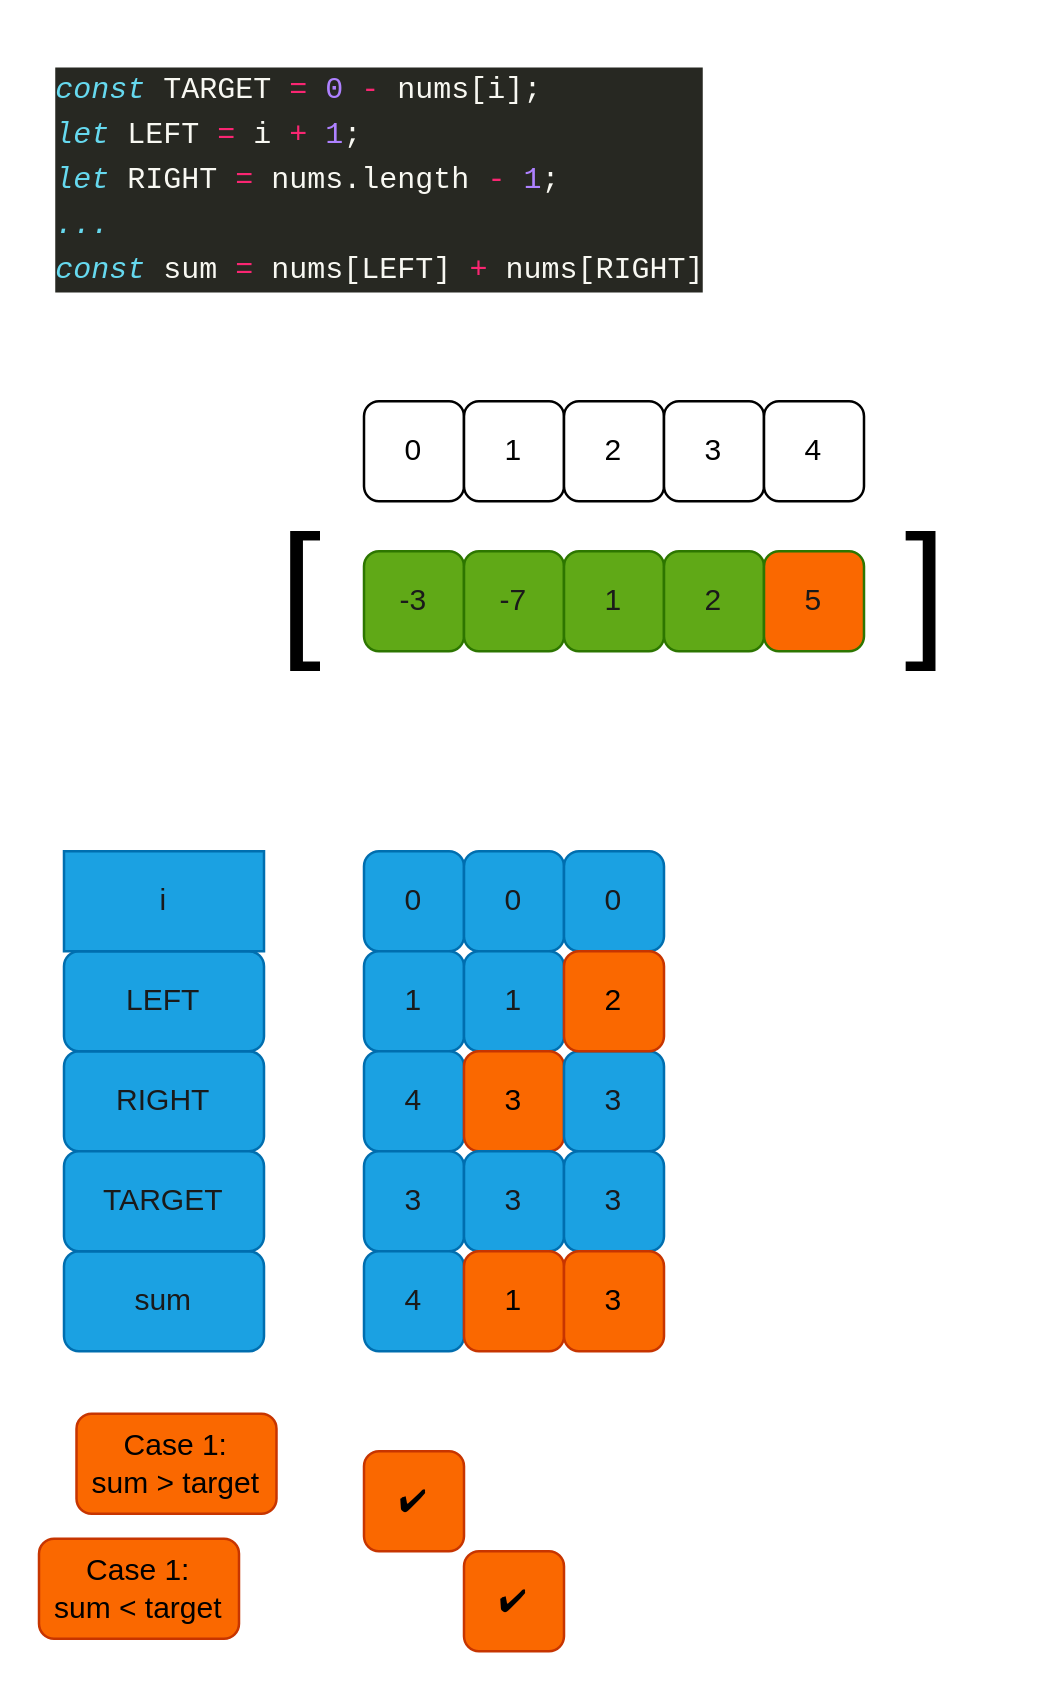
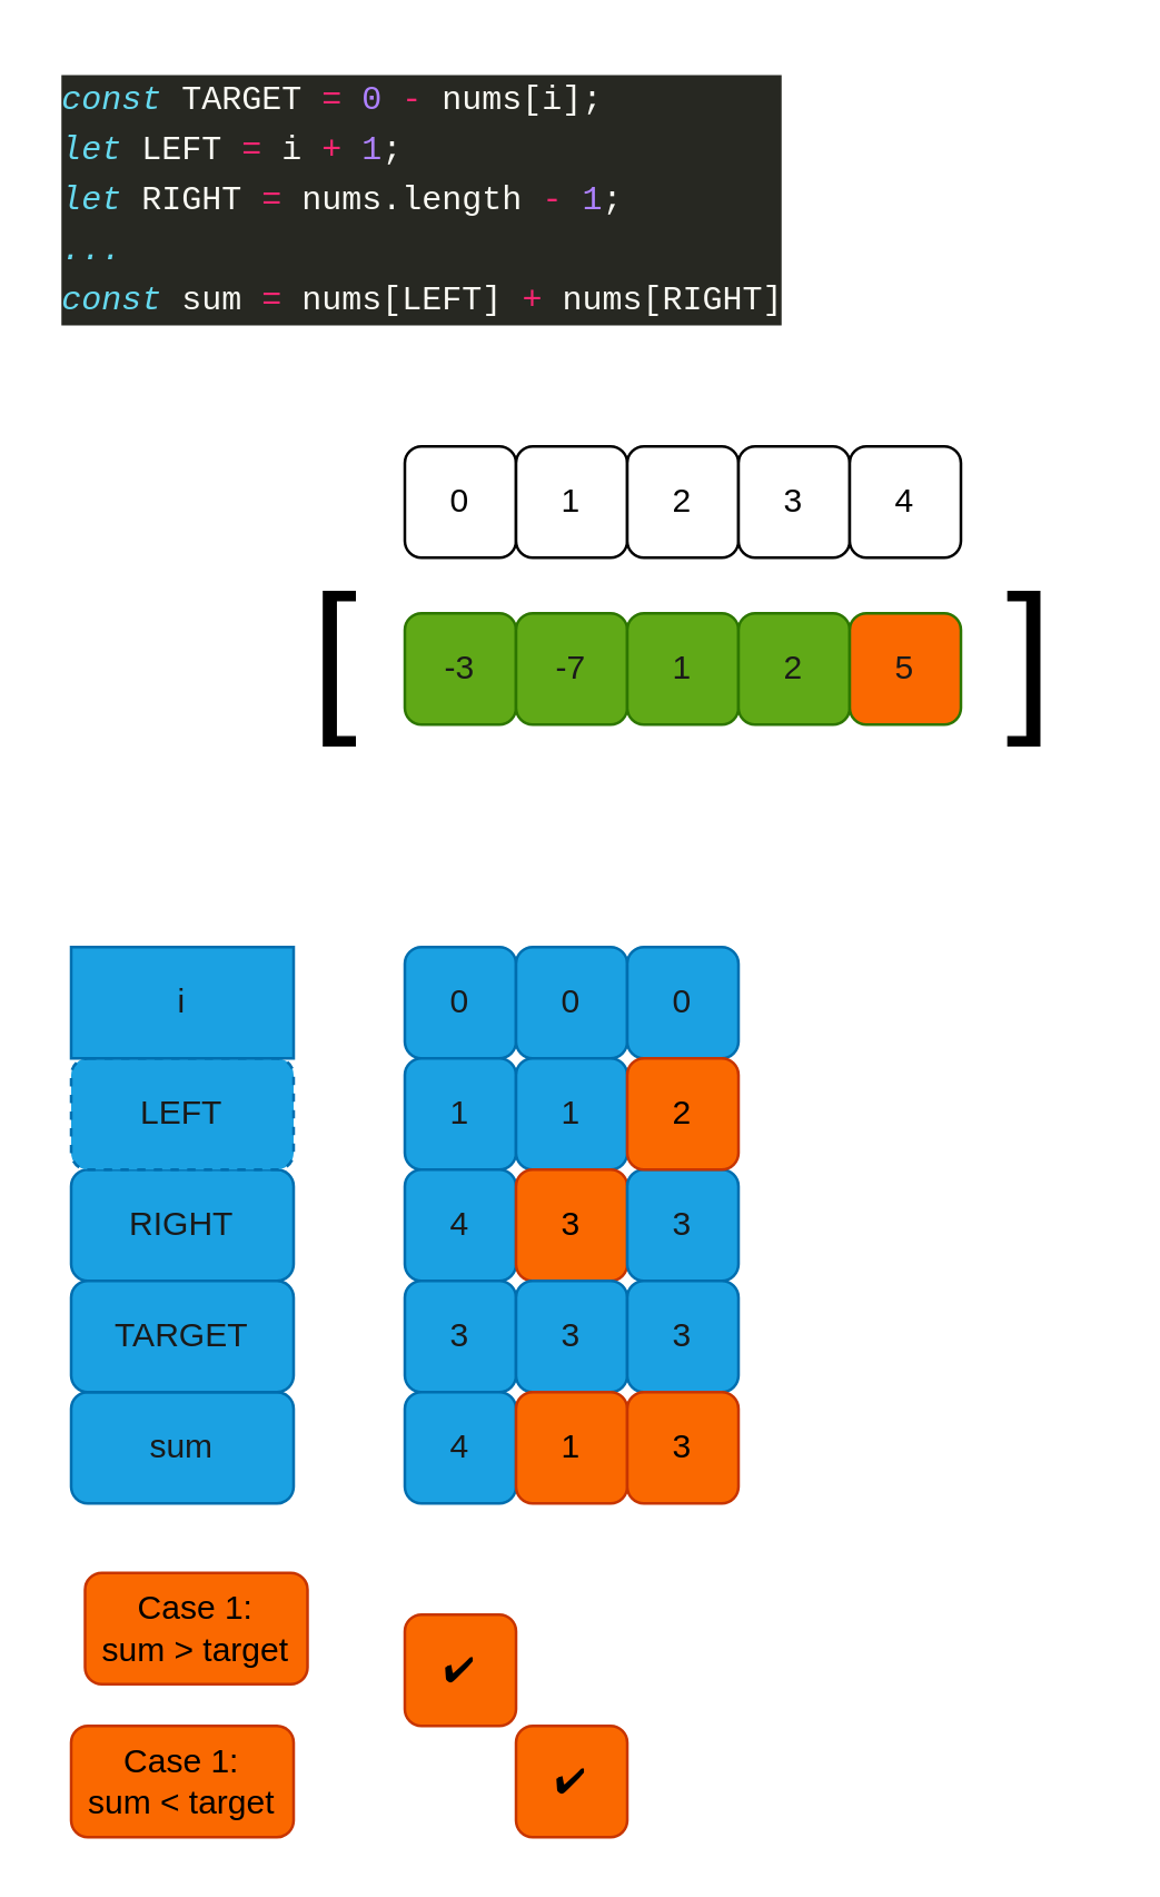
- <mxCell id="29" value="LEFT" style="rounded=1;whiteSpace=wrap;html=1;fillColor=#1ba1e2;fontColor=#1A1A1A;strokeColor=#006EAF;" vertex="1" parent="26"><mxGeometry y="40" width="80" height="40" as="geometry" /></mxCell>
+ <mxCell id="29" value="LEFT" style="rounded=1;whiteSpace=wrap;html=1;fillColor=#1ba1e2;fontColor=#1A1A1A;strokeColor=#006EAF;dashed=1;" vertex="1" parent="26"><mxGeometry y="40" width="80" height="40" as="geometry" /></mxCell>
- <mxCell id="37" value="Case 1:&lt;br&gt;sum &amp;lt; target" style="rounded=1;whiteSpace=wrap;html=1;fillColor=#fa6800;fontColor=#000000;strokeColor=#C73500;" vertex="1" parent="1"><mxGeometry x="15" y="615" width="80" height="40" as="geometry" /></mxCell>
+ <mxCell id="37" value="Case 1:&lt;br&gt;sum &amp;lt; target" style="rounded=1;whiteSpace=wrap;html=1;fillColor=#fa6800;fontColor=#000000;strokeColor=#C73500;" vertex="1" parent="1"><mxGeometry x="25" y="620" width="80" height="40" as="geometry" /></mxCell>
